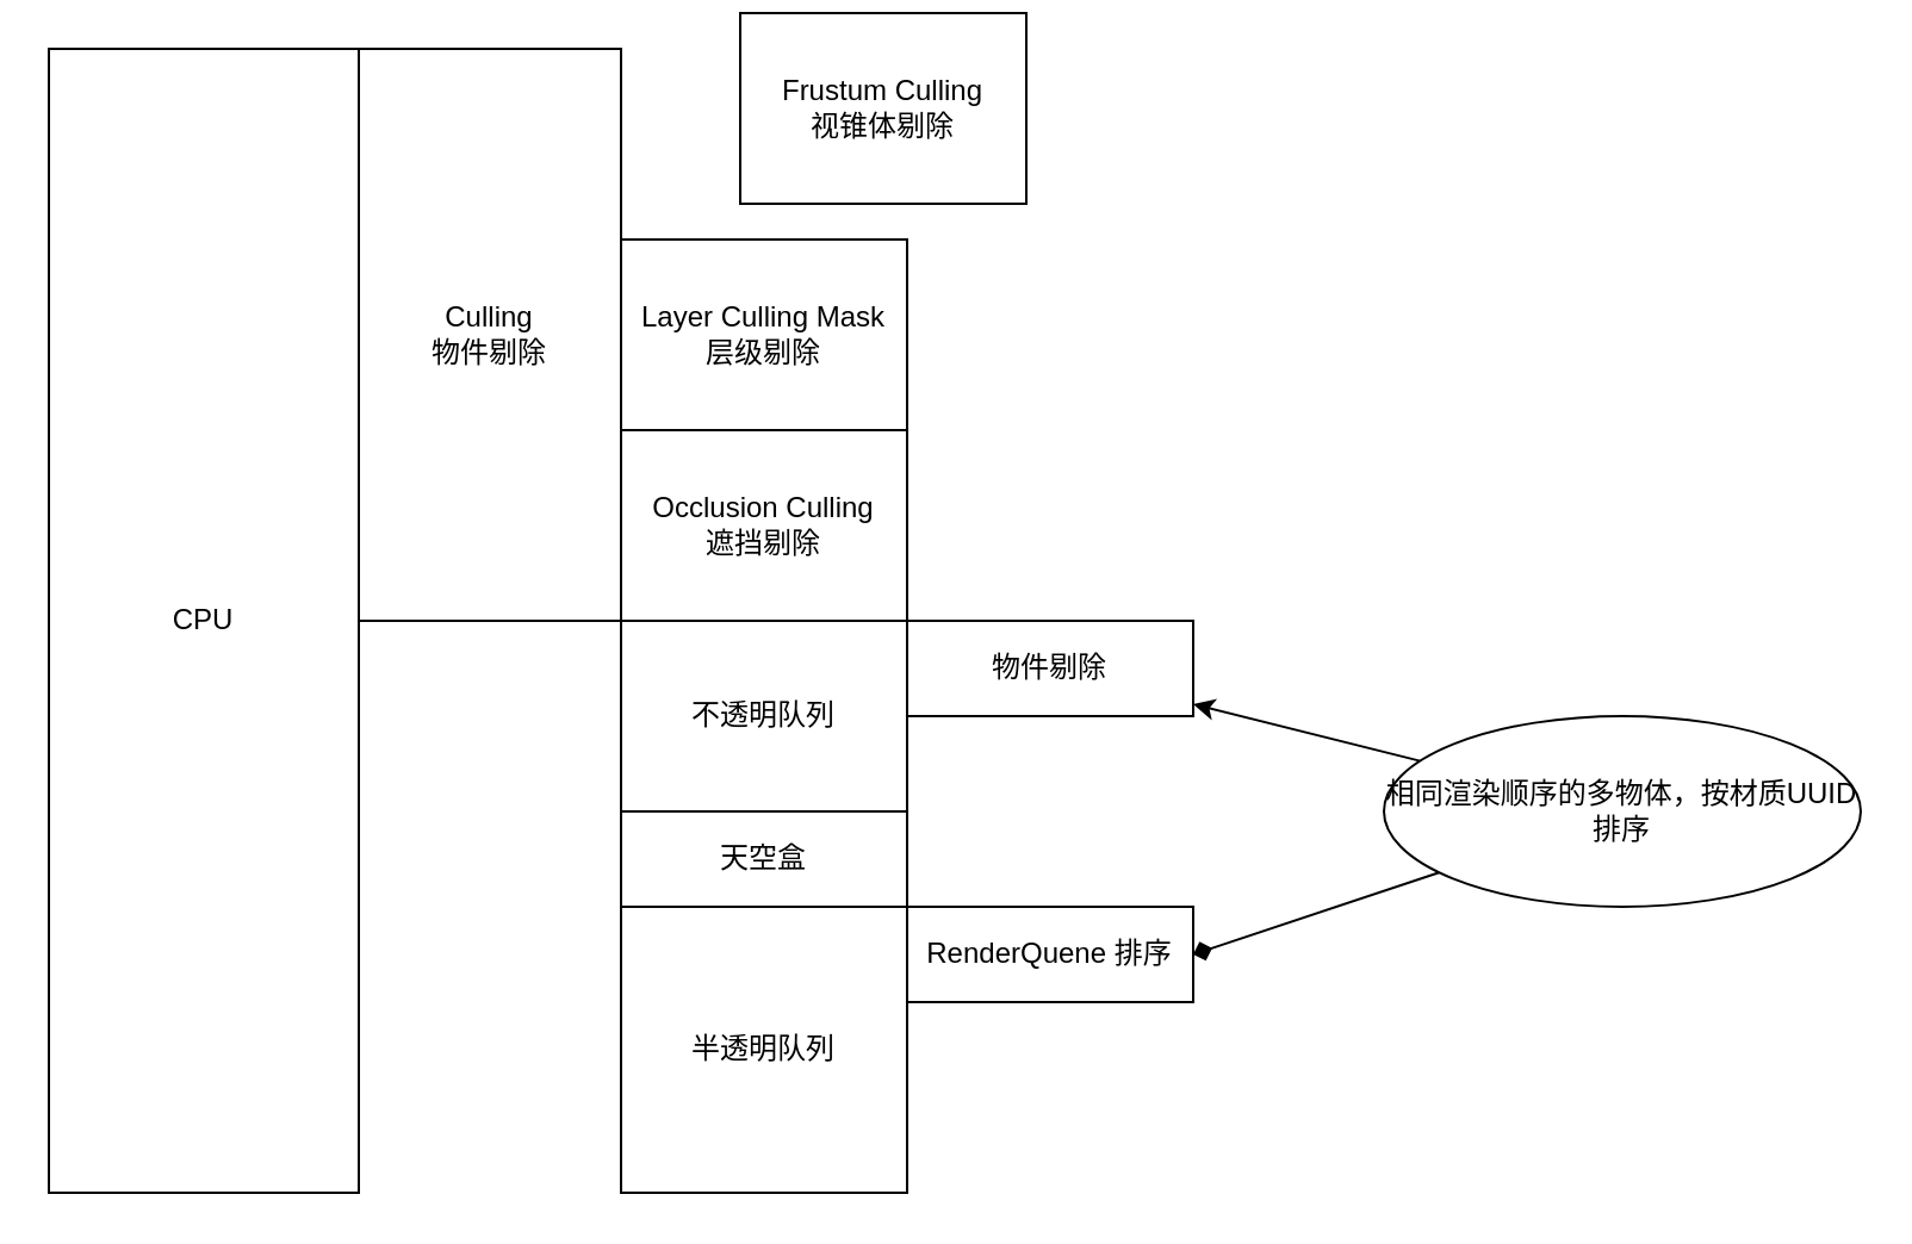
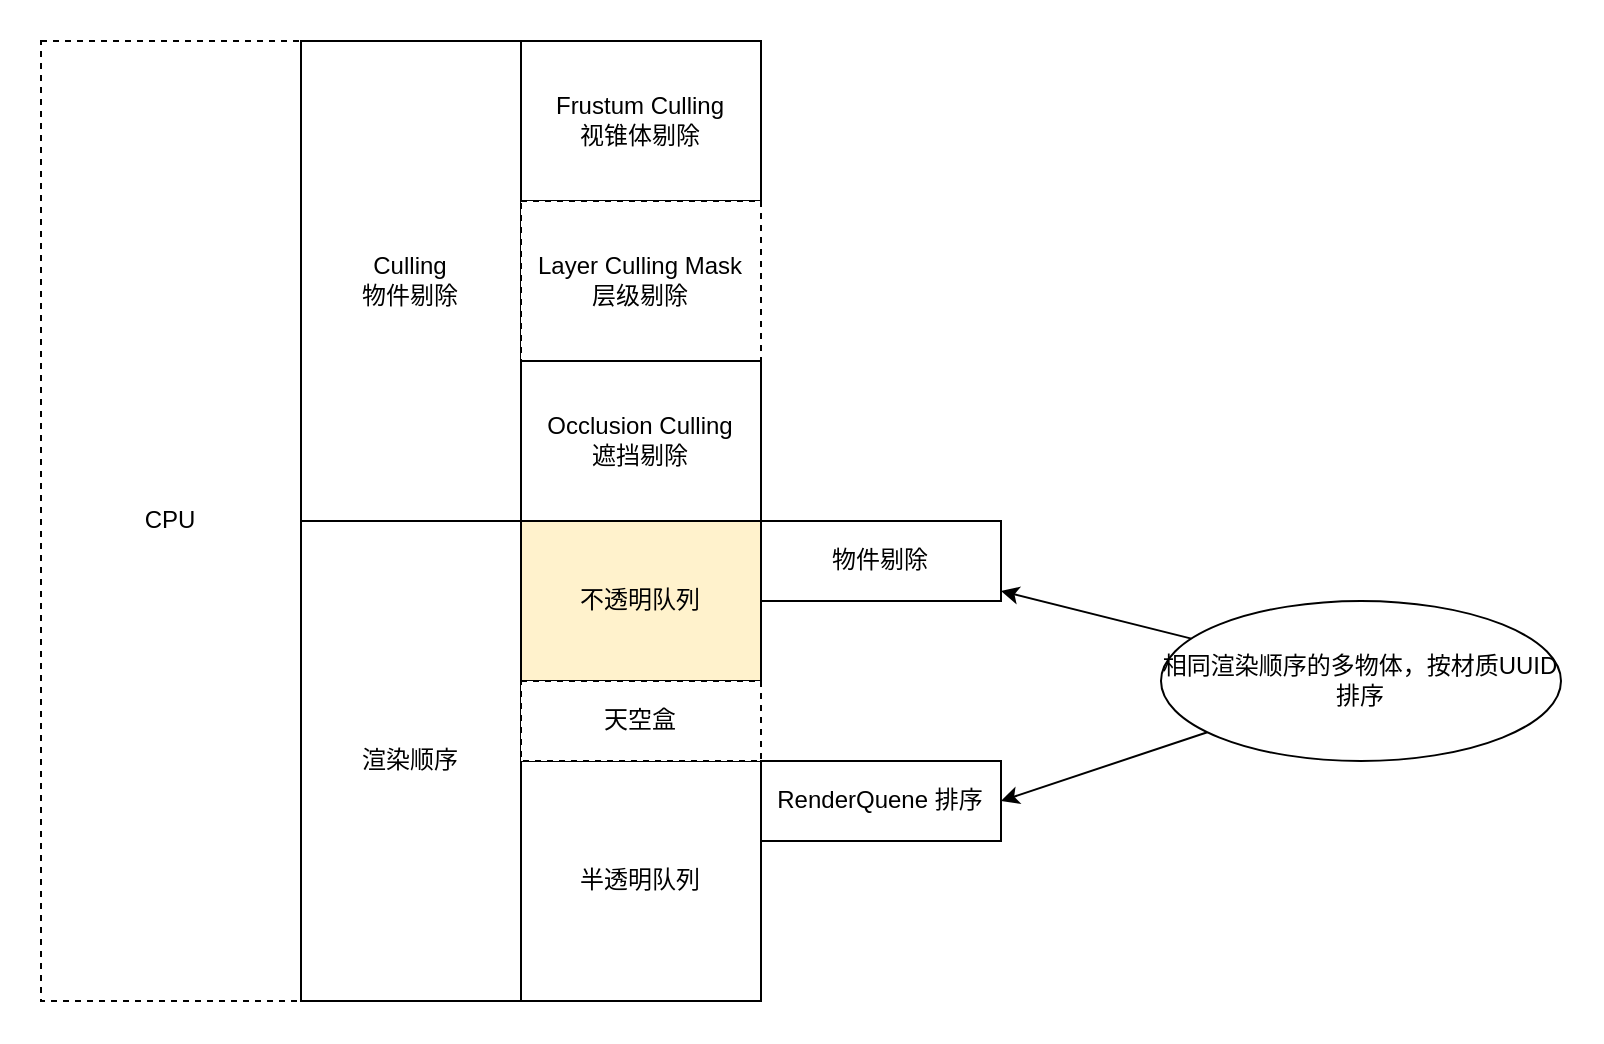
- <mxCell id="4" value="Frustum Culling&lt;br&gt;视锥体剔除" style="rounded=0;whiteSpace=wrap;html=1;" parent="1" vertex="1"><mxGeometry x="310" y="5" width="120" height="80" as="geometry" /></mxCell>
+ <mxCell id="4" value="Frustum Culling&lt;br&gt;视锥体剔除" style="rounded=0;whiteSpace=wrap;html=1;" parent="1" vertex="1"><mxGeometry x="260" y="20" width="120" height="80" as="geometry" /></mxCell>
- <mxCell id="5" value="Layer Culling Mask&lt;br&gt;层级剔除" style="rounded=0;whiteSpace=wrap;html=1;" parent="1" vertex="1"><mxGeometry x="260" y="100" width="120" height="80" as="geometry" /></mxCell>
+ <mxCell id="5" value="Layer Culling Mask&lt;br&gt;层级剔除" style="rounded=0;whiteSpace=wrap;html=1;dashed=1;" parent="1" vertex="1"><mxGeometry x="260" y="100" width="120" height="80" as="geometry" /></mxCell>
- <mxCell id="2" value="CPU" style="rounded=0;whiteSpace=wrap;html=1;" parent="1" vertex="1"><mxGeometry x="20" y="20" width="130" height="480" as="geometry" /></mxCell>
+ <mxCell id="2" value="CPU" style="rounded=0;whiteSpace=wrap;html=1;dashed=1;" parent="1" vertex="1"><mxGeometry x="20" y="20" width="130" height="480" as="geometry" /></mxCell>
- <mxCell id="8" value="不透明队列" style="rounded=0;whiteSpace=wrap;html=1;" parent="1" vertex="1"><mxGeometry x="260" y="260" width="120" height="80" as="geometry" /></mxCell>
+ <mxCell id="8" value="不透明队列" style="rounded=0;whiteSpace=wrap;html=1;fillColor=#fff2cc;" parent="1" vertex="1"><mxGeometry x="260" y="260" width="120" height="80" as="geometry" /></mxCell>
- <mxCell id="10" value="天空盒" style="rounded=0;whiteSpace=wrap;html=1;" parent="1" vertex="1"><mxGeometry x="260" y="340" width="120" height="40" as="geometry" /></mxCell>
+ <mxCell id="10" value="天空盒" style="rounded=0;whiteSpace=wrap;html=1;dashed=1;" parent="1" vertex="1"><mxGeometry x="260" y="340" width="120" height="40" as="geometry" /></mxCell>
+ <mxCell id="7" value="渲染顺序" style="rounded=0;whiteSpace=wrap;html=1;" parent="1" vertex="1"><mxGeometry x="150" y="260" width="110" height="240" as="geometry" /></mxCell>
- <mxCell id="14" style="edgeStyle=none;html=1;entryX=1;entryY=0.5;entryDx=0;entryDy=0;endArrow=diamond;" edge="1" parent="1" source="15" target="12"><mxGeometry relative="1" as="geometry" /></mxCell>
+ <mxCell id="14" style="edgeStyle=none;html=1;entryX=1;entryY=0.5;entryDx=0;entryDy=0;" edge="1" parent="1" source="15" target="12"><mxGeometry relative="1" as="geometry" /></mxCell>
